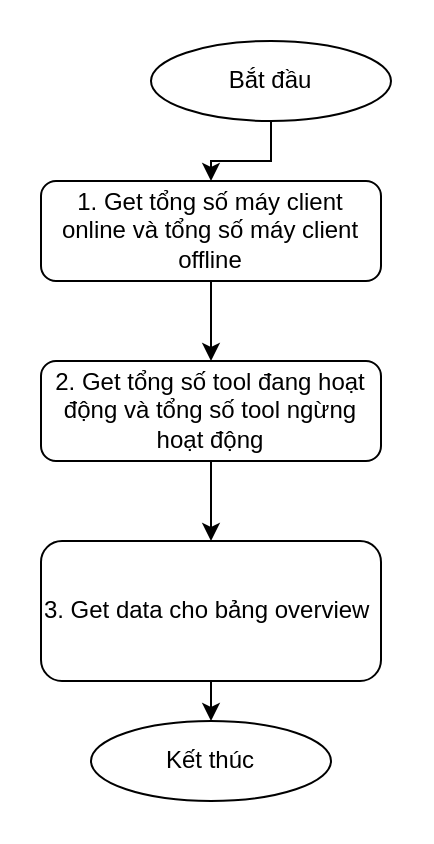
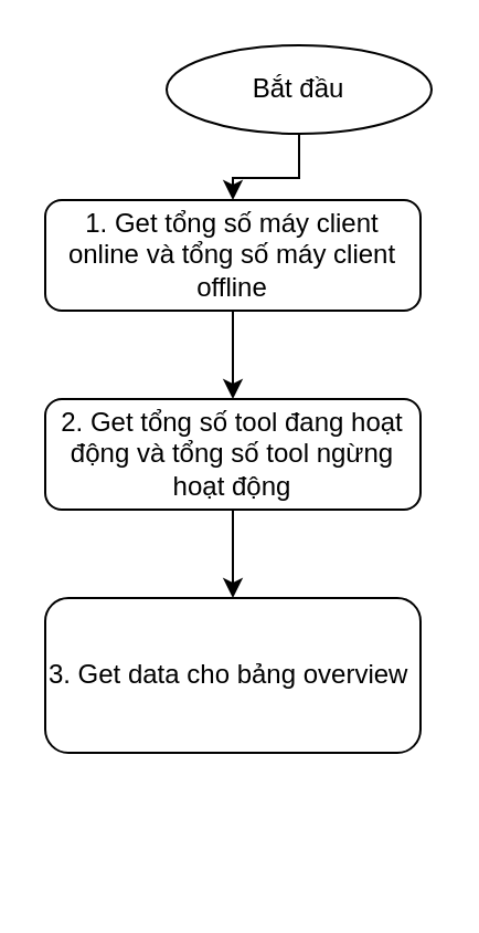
- <mxCell id="8" style="edgeStyle=orthogonalEdgeStyle;rounded=0;orthogonalLoop=1;jettySize=auto;html=1;exitX=0.5;exitY=1;exitDx=0;exitDy=0;entryX=0.5;entryY=0;entryDx=0;entryDy=0;" edge="1" parent="1" source="9" target="10"><mxGeometry relative="1" as="geometry" /></mxCell>
- <mxCell id="10" value="Kết thúc" style="ellipse;whiteSpace=wrap;html=1;" vertex="1" parent="1"><mxGeometry x="45" y="360" width="120" height="40" as="geometry" /></mxCell>
